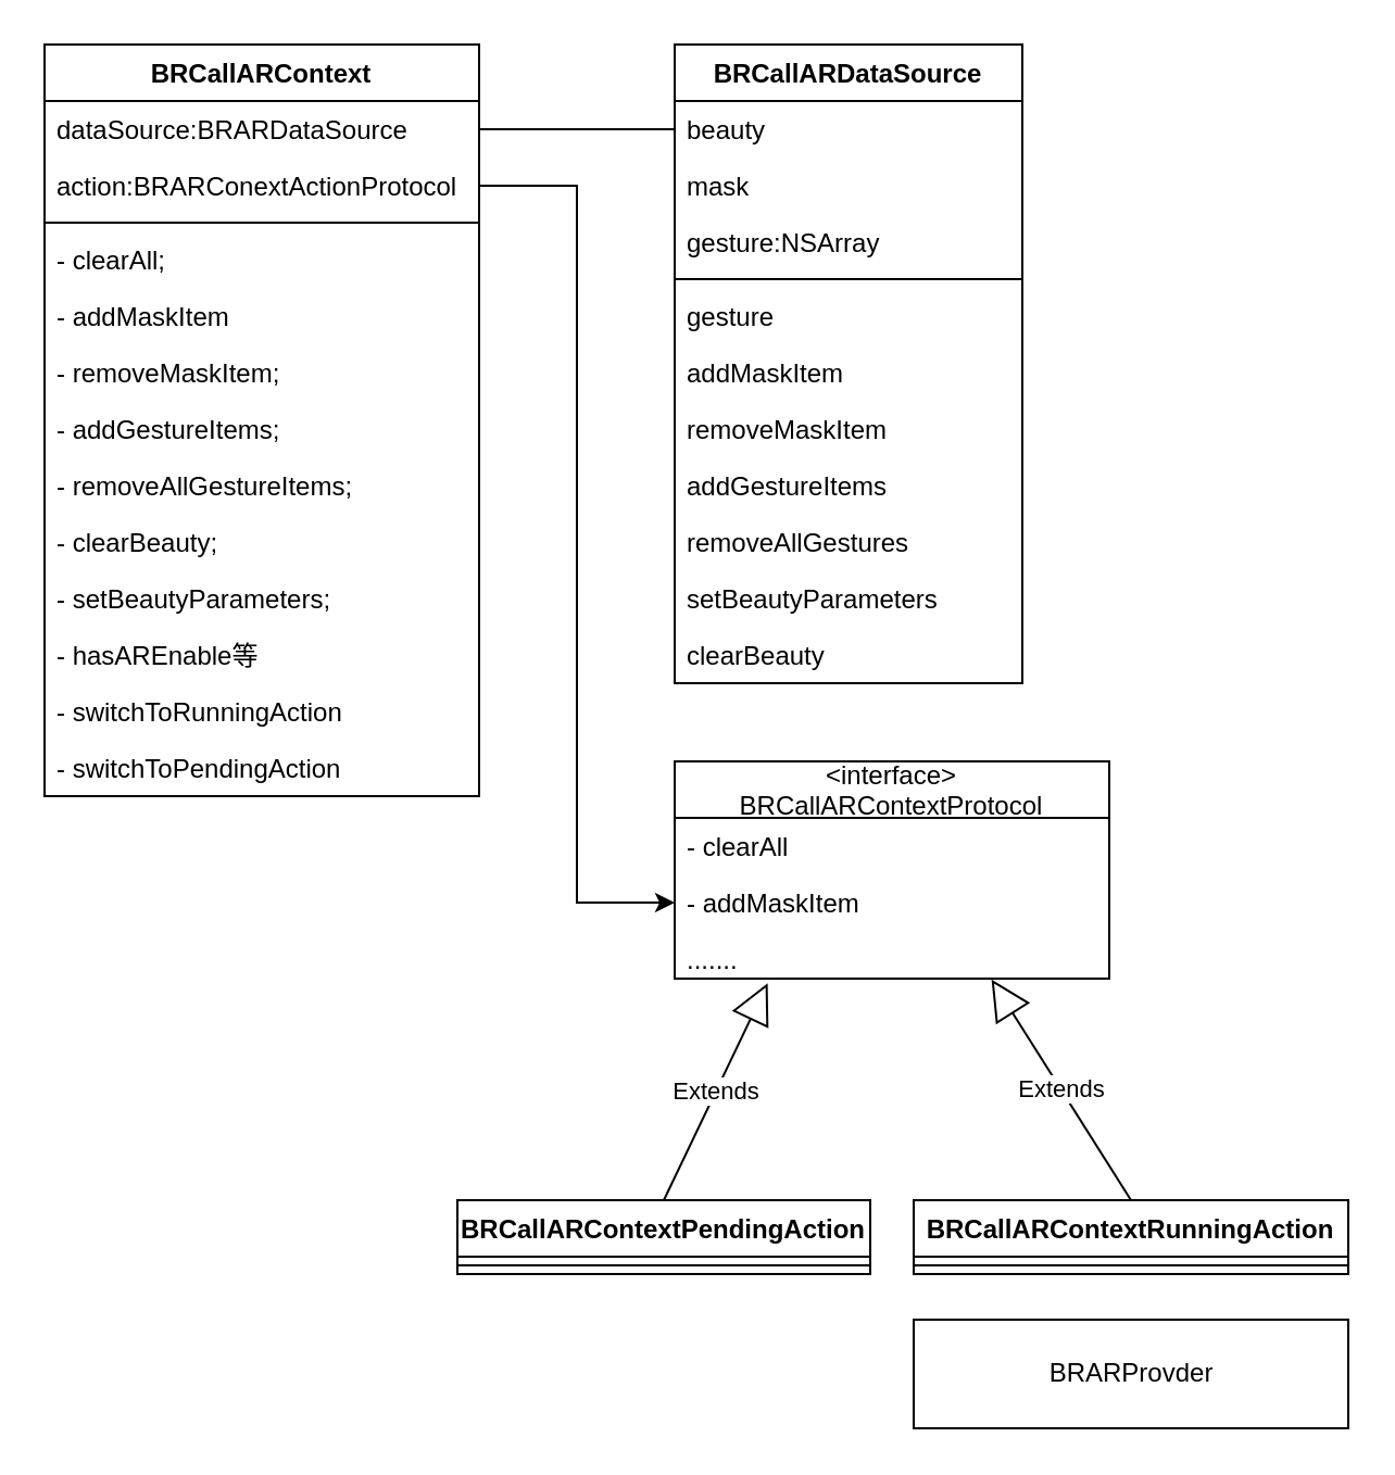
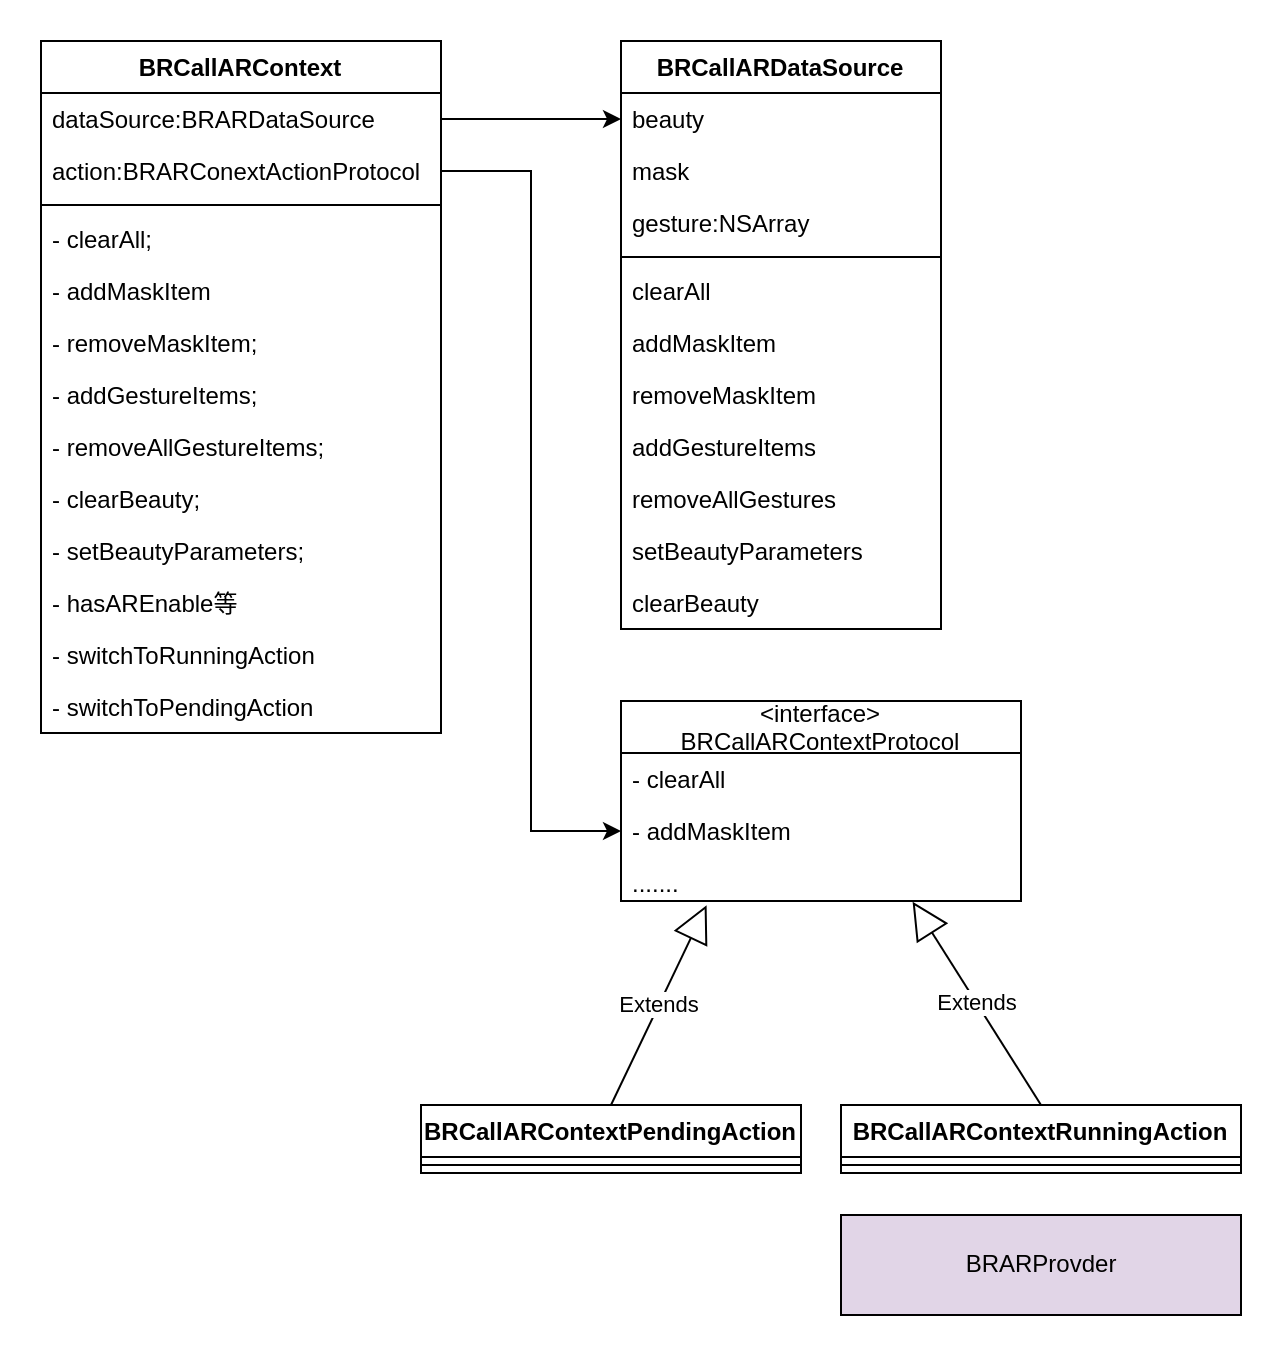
- <mxCell id="2" value="" style="edgeStyle=orthogonalEdgeStyle;rounded=0;orthogonalLoop=1;jettySize=auto;html=1;exitX=1;exitY=0.5;exitDx=0;exitDy=0;entryX=0;entryY=0.5;entryDx=0;entryDy=0;endArrow=none;" parent="1" source="22" target="4" edge="1"><mxGeometry relative="1" as="geometry"><mxPoint x="403.16" y="95.708" as="targetPoint" /><mxPoint x="230" y="189" as="sourcePoint" /></mxGeometry></mxCell>
+ <mxCell id="2" value="" style="edgeStyle=orthogonalEdgeStyle;rounded=0;orthogonalLoop=1;jettySize=auto;html=1;exitX=1;exitY=0.5;exitDx=0;exitDy=0;entryX=0;entryY=0.5;entryDx=0;entryDy=0;" parent="1" source="22" target="4" edge="1"><mxGeometry relative="1" as="geometry"><mxPoint x="403.16" y="95.708" as="targetPoint" /><mxPoint x="230" y="189" as="sourcePoint" /></mxGeometry></mxCell>
- <mxCell id="8" value="gesture" style="text;strokeColor=none;fillColor=none;align=left;verticalAlign=top;spacingLeft=4;spacingRight=4;overflow=hidden;rotatable=0;points=[[0,0.5],[1,0.5]];portConstraint=eastwest;" parent="3" vertex="1"><mxGeometry y="112" width="160" height="26" as="geometry" /></mxCell>
+ <mxCell id="8" value="clearAll" style="text;strokeColor=none;fillColor=none;align=left;verticalAlign=top;spacingLeft=4;spacingRight=4;overflow=hidden;rotatable=0;points=[[0,0.5],[1,0.5]];portConstraint=eastwest;" parent="3" vertex="1"><mxGeometry y="112" width="160" height="26" as="geometry" /></mxCell>
- <mxCell id="35" value="BRARProvder" style="html=1;" parent="1" vertex="1"><mxGeometry x="420" y="607" width="200" height="50" as="geometry" /></mxCell>
+ <mxCell id="35" value="BRARProvder" style="html=1;fillColor=#e1d5e7;" parent="1" vertex="1"><mxGeometry x="420" y="607" width="200" height="50" as="geometry" /></mxCell>
